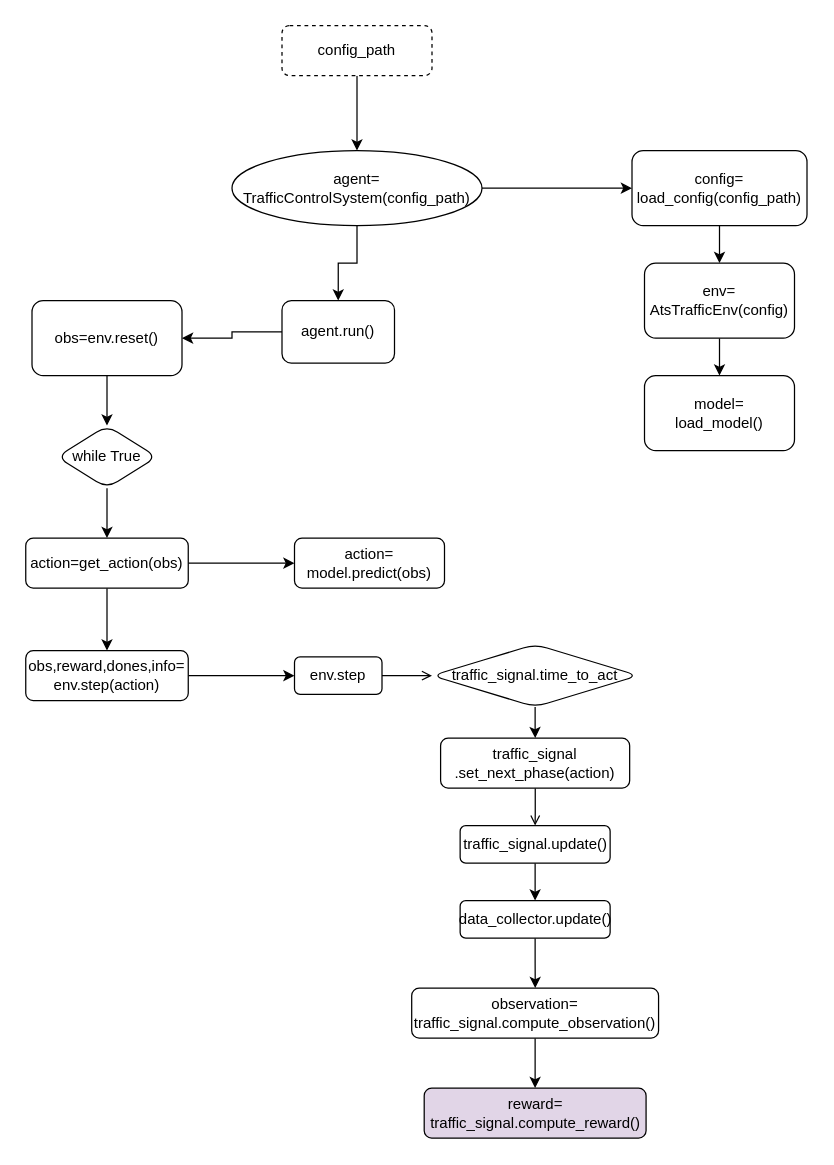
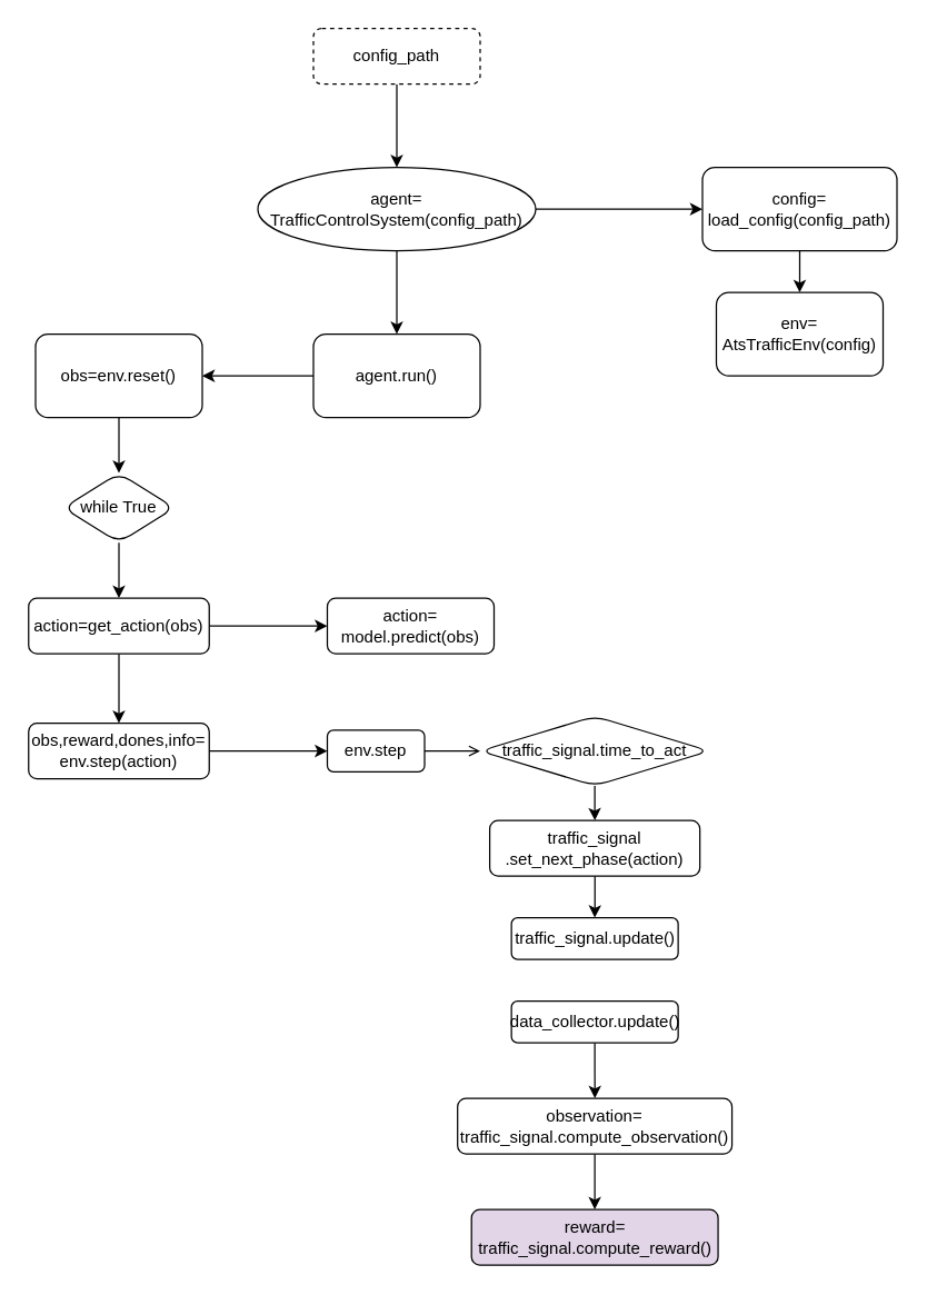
- <mxCell id="8" value="agent.run()" style="whiteSpace=wrap;html=1;rounded=1;glass=0;strokeWidth=1;shadow=0;" parent="1" vertex="1"><mxGeometry x="225" y="240" width="90" height="50" as="geometry" /></mxCell>
+ <mxCell id="8" value="agent.run()" style="whiteSpace=wrap;html=1;rounded=1;glass=0;strokeWidth=1;shadow=0;" parent="1" vertex="1"><mxGeometry x="225" y="240" width="120" height="60" as="geometry" /></mxCell>
- <mxCell id="11" value="" style="edgeStyle=orthogonalEdgeStyle;rounded=0;orthogonalLoop=1;jettySize=auto;html=1;" parent="1" source="12" target="13" edge="1"><mxGeometry relative="1" as="geometry" /></mxCell>
- <mxCell id="13" value="model=&lt;div&gt;load_model()&lt;/div&gt;" style="whiteSpace=wrap;html=1;rounded=1;glass=0;strokeWidth=1;shadow=0;" parent="1" vertex="1"><mxGeometry x="515" y="300" width="120" height="60" as="geometry" /></mxCell>
- <mxCell id="28" value="" style="edgeStyle=orthogonalEdgeStyle;rounded=0;orthogonalLoop=1;jettySize=auto;html=1;endArrow=open;" parent="1" source="29" target="31" edge="1"><mxGeometry relative="1" as="geometry" /></mxCell>
+ <mxCell id="28" value="" style="edgeStyle=orthogonalEdgeStyle;rounded=0;orthogonalLoop=1;jettySize=auto;html=1;" parent="1" source="29" target="31" edge="1"><mxGeometry relative="1" as="geometry" /></mxCell>
- <mxCell id="30" value="" style="edgeStyle=orthogonalEdgeStyle;rounded=0;orthogonalLoop=1;jettySize=auto;html=1;" parent="1" source="31" target="33" edge="1"><mxGeometry relative="1" as="geometry" /></mxCell>
